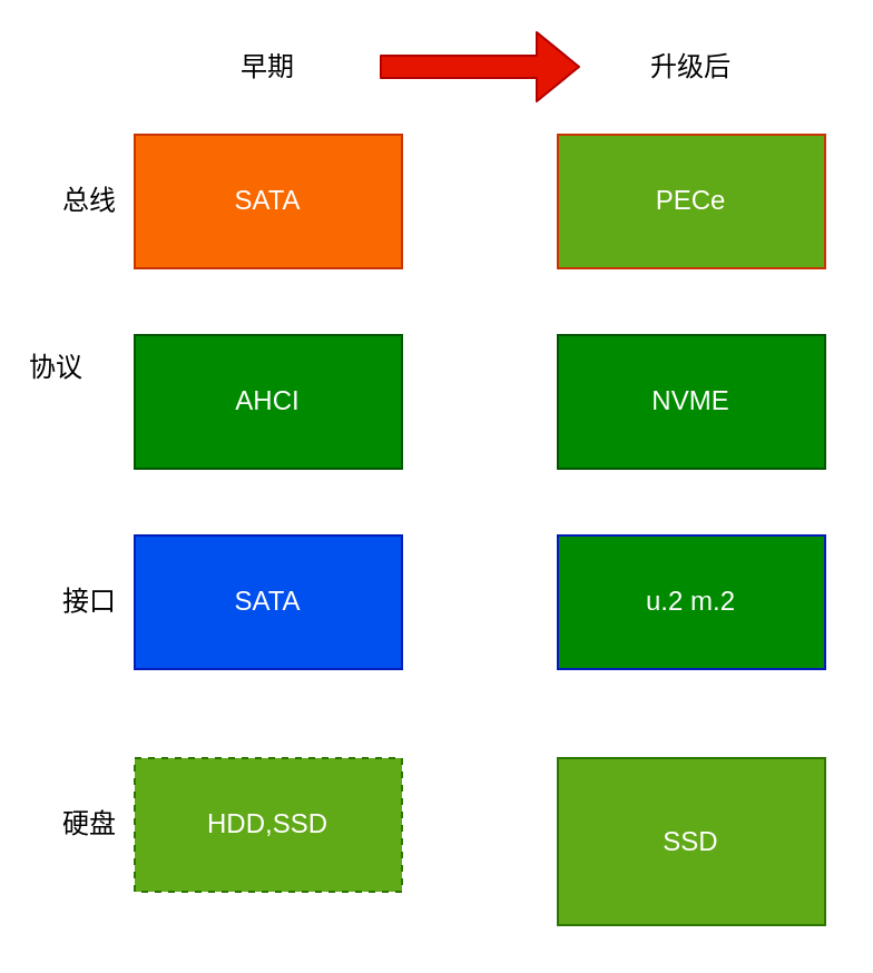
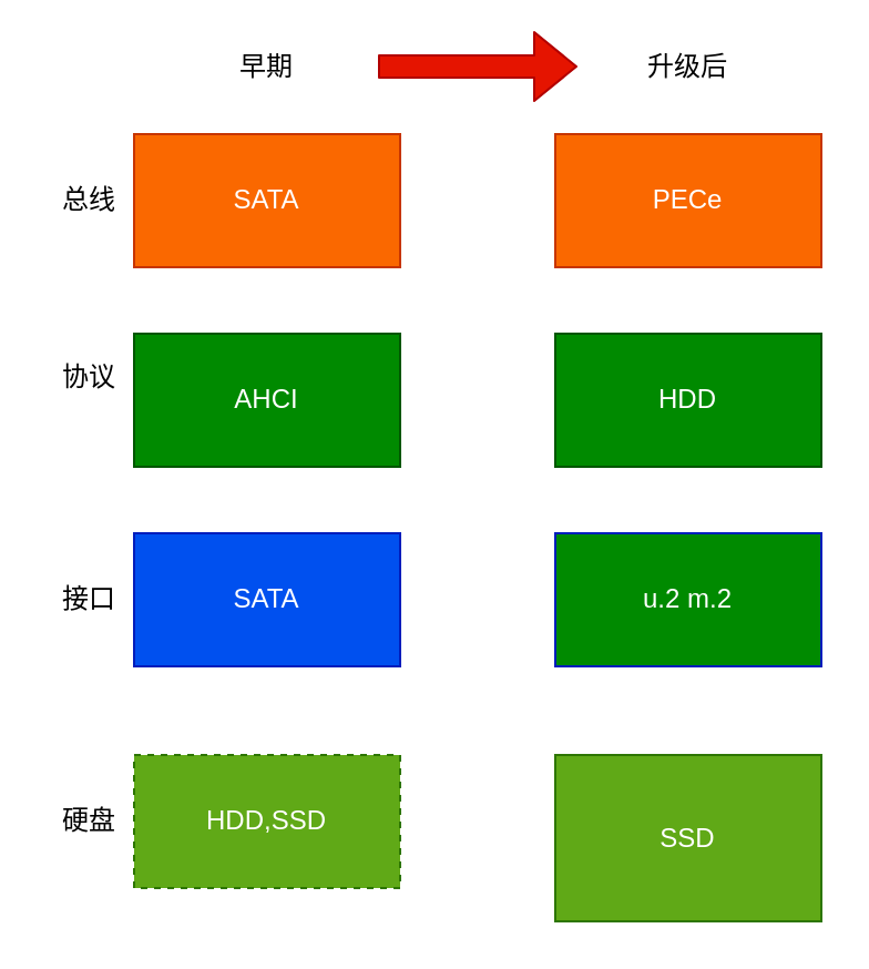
- <mxCell id="11" value="PECe" style="rounded=0;whiteSpace=wrap;html=1;fillColor=#60a917;strokeColor=#C73500;fontColor=#ffffff;" vertex="1" parent="1"><mxGeometry x="250" y="60" width="120" height="60" as="geometry" /></mxCell>
+ <mxCell id="11" value="PECe" style="rounded=0;whiteSpace=wrap;html=1;fillColor=#fa6800;strokeColor=#C73500;fontColor=#ffffff;" vertex="1" parent="1"><mxGeometry x="250" y="60" width="120" height="60" as="geometry" /></mxCell>
- <mxCell id="7" value="协议" style="text;html=1;strokeColor=none;fillColor=none;align=center;verticalAlign=middle;whiteSpace=wrap;rounded=0;" vertex="1" parent="1"><mxGeometry x="5" y="155" width="40" height="20" as="geometry" /></mxCell>
+ <mxCell id="7" value="协议" style="text;html=1;strokeColor=none;fillColor=none;align=center;verticalAlign=middle;whiteSpace=wrap;rounded=0;" vertex="1" parent="1"><mxGeometry x="20" y="160" width="40" height="20" as="geometry" /></mxCell>
- <mxCell id="12" value="NVME" style="rounded=0;whiteSpace=wrap;html=1;fillColor=#008a00;strokeColor=#005700;fontColor=#ffffff;" vertex="1" parent="1"><mxGeometry x="250" y="150" width="120" height="60" as="geometry" /></mxCell>
+ <mxCell id="12" value="HDD" style="rounded=0;whiteSpace=wrap;html=1;fillColor=#008a00;strokeColor=#005700;fontColor=#ffffff;" vertex="1" parent="1"><mxGeometry x="250" y="150" width="120" height="60" as="geometry" /></mxCell>
